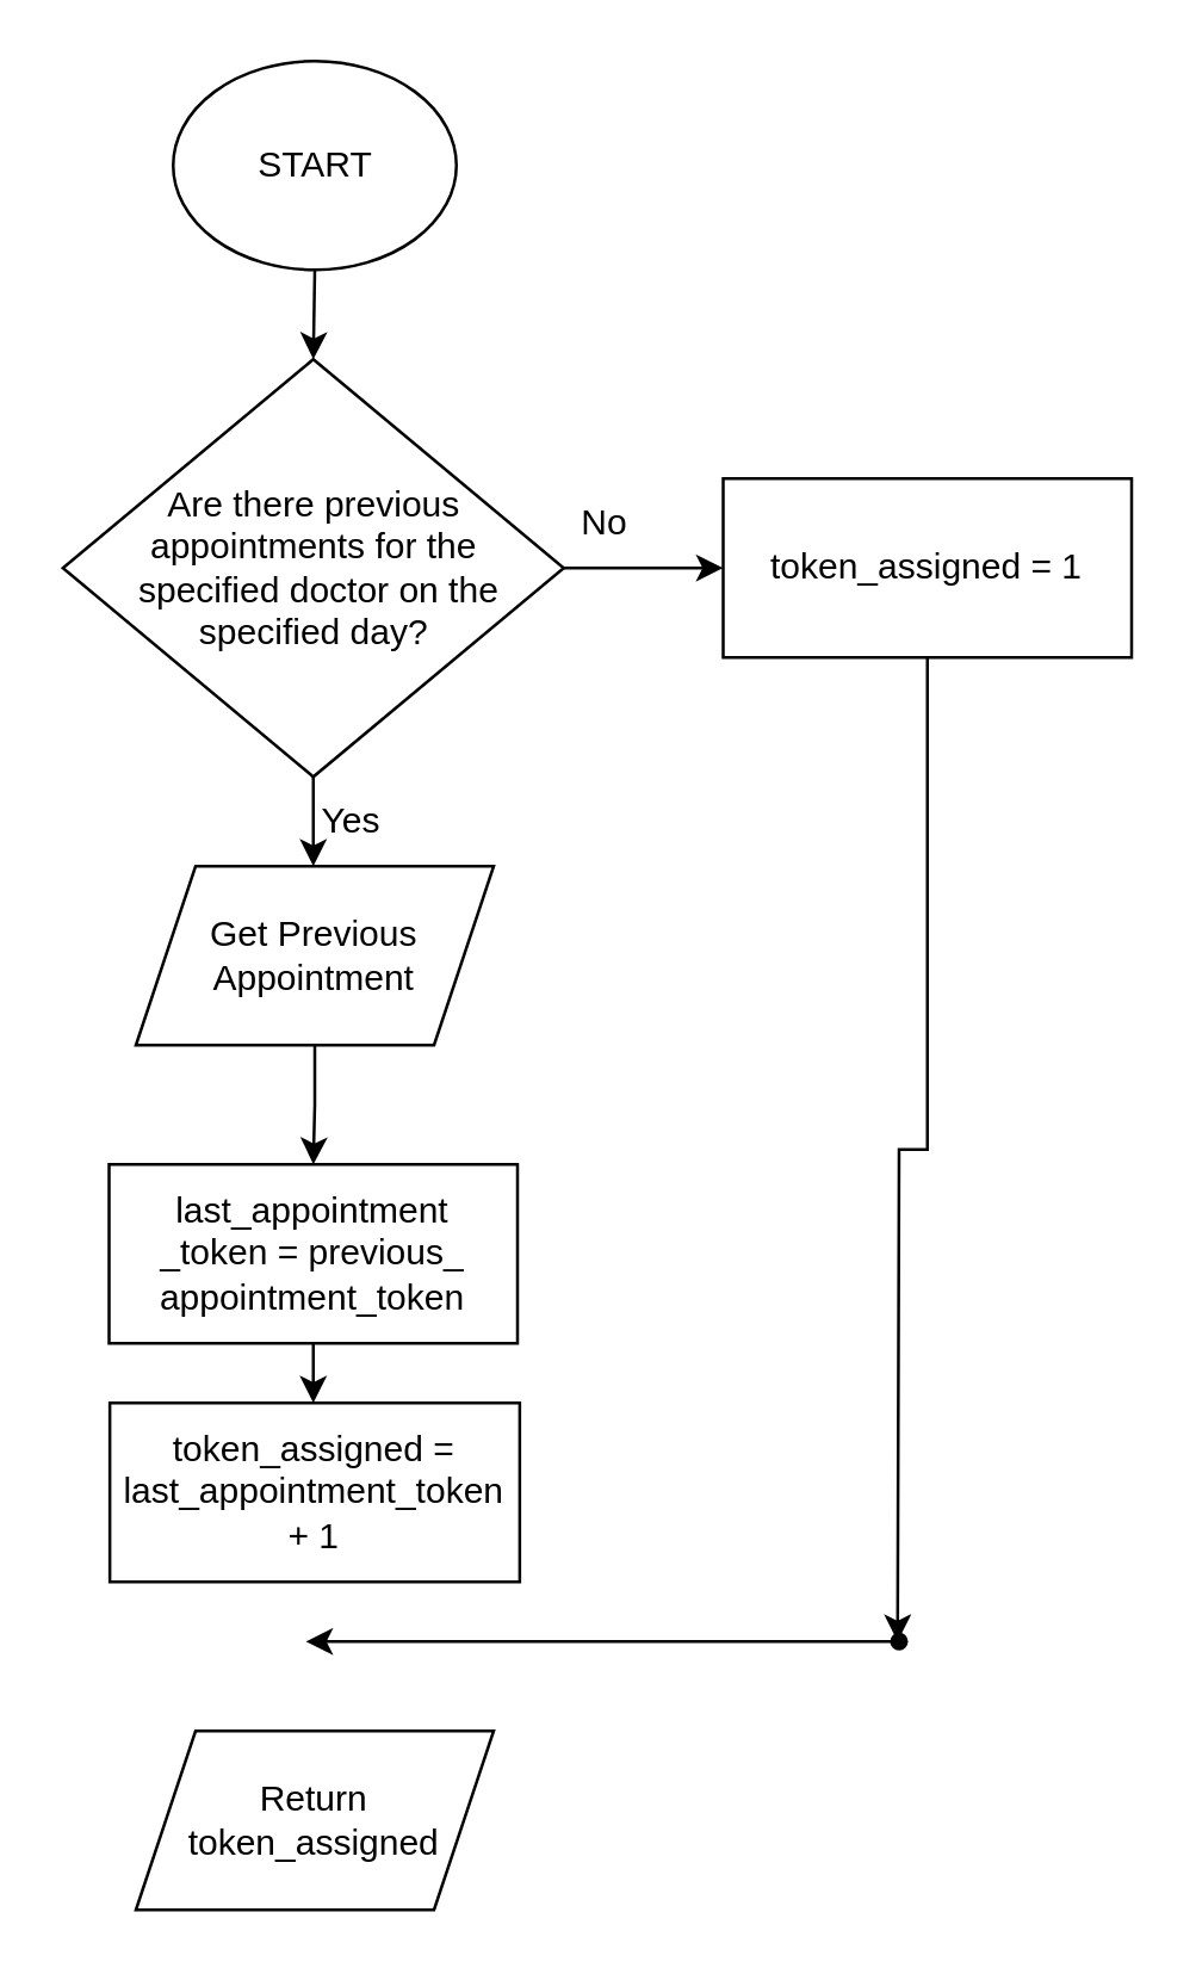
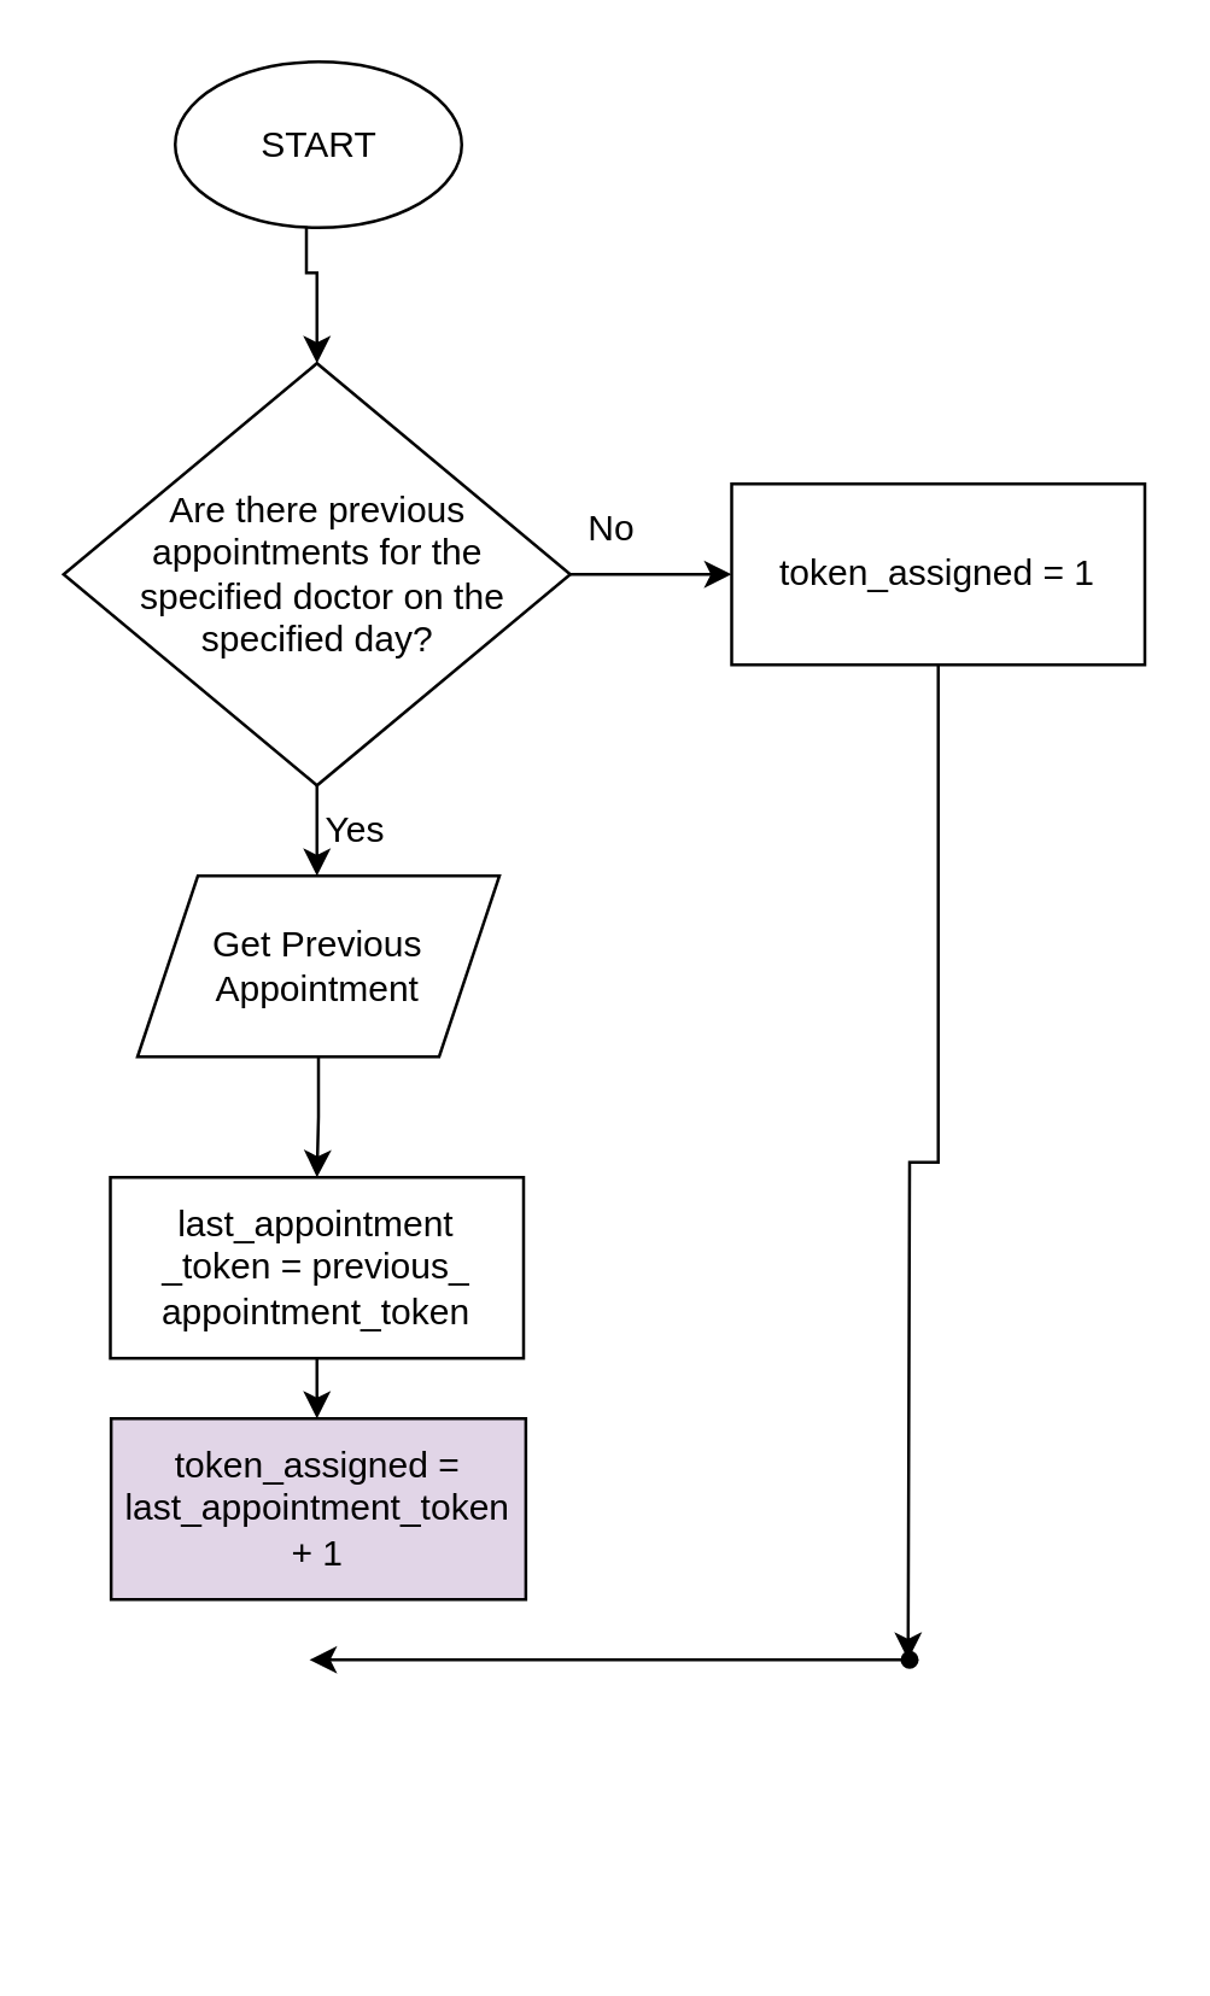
- <mxCell id="3" value="START" style="ellipse;whiteSpace=wrap;html=1;" vertex="1" parent="1"><mxGeometry x="57.5" y="20" width="95" height="70" as="geometry" /></mxCell>
+ <mxCell id="3" value="START" style="ellipse;whiteSpace=wrap;html=1;" vertex="1" parent="1"><mxGeometry x="57.5" y="20" width="95" height="55" as="geometry" /></mxCell>
- <mxCell id="15" value="token_assigned = last_appointment_token&lt;div&gt;+ 1&lt;/div&gt;" style="whiteSpace=wrap;html=1;" vertex="1" parent="1"><mxGeometry x="36.25" y="470" width="137.5" height="60" as="geometry" /></mxCell>
+ <mxCell id="15" value="token_assigned = last_appointment_token&lt;div&gt;+ 1&lt;/div&gt;" style="whiteSpace=wrap;html=1;fillColor=#e1d5e7;" vertex="1" parent="1"><mxGeometry x="36.25" y="470" width="137.5" height="60" as="geometry" /></mxCell>
- <mxCell id="16" value="Return&lt;div&gt;token_assigned&lt;/div&gt;" style="shape=parallelogram;perimeter=parallelogramPerimeter;whiteSpace=wrap;html=1;fixedSize=1;" vertex="1" parent="1"><mxGeometry x="45" y="580" width="120" height="60" as="geometry" /></mxCell>
